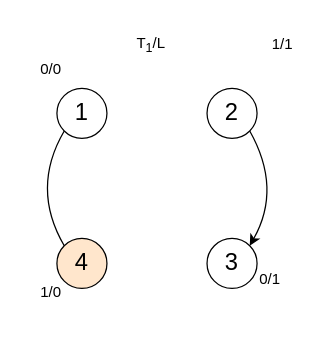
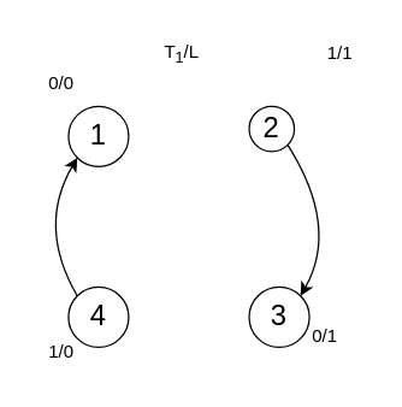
- <mxCell id="3" value="&lt;span style=&quot;font-size: 19px;&quot;&gt;2&lt;/span&gt;" style="ellipse;whiteSpace=wrap;html=1;" vertex="1" parent="1"><mxGeometry x="165" y="70" width="40" height="40" as="geometry" /></mxCell>
+ <mxCell id="3" value="&lt;span style=&quot;font-size: 19px;&quot;&gt;2&lt;/span&gt;" style="ellipse;whiteSpace=wrap;html=1;" vertex="1" parent="1"><mxGeometry x="165" y="70" width="30" height="30" as="geometry" /></mxCell>
- <mxCell id="11" value="" style="endArrow=none;html=1;exitX=0;exitY=0;exitDx=0;exitDy=0;curved=1;entryX=0;entryY=1;entryDx=0;entryDy=0;" edge="1" parent="1" source="4" target="2"><mxGeometry width="50" height="50" relative="1" as="geometry"><mxPoint x="55" y="130" as="sourcePoint" /><mxPoint x="14" y="100" as="targetPoint" /><Array as="points"><mxPoint x="24" y="150" /></Array></mxGeometry></mxCell>
+ <mxCell id="11" value="" style="endArrow=classic;html=1;exitX=0;exitY=0;exitDx=0;exitDy=0;curved=1;entryX=0;entryY=1;entryDx=0;entryDy=0;" edge="1" parent="1" source="4" target="2"><mxGeometry width="50" height="50" relative="1" as="geometry"><mxPoint x="55" y="130" as="sourcePoint" /><mxPoint x="14" y="100" as="targetPoint" /><Array as="points"><mxPoint x="24" y="150" /></Array></mxGeometry></mxCell>
- <mxCell id="4" value="&lt;font style=&quot;font-size: 19px;&quot;&gt;4&lt;/font&gt;" style="ellipse;whiteSpace=wrap;html=1;fillColor=#ffe6cc;" vertex="1" parent="1"><mxGeometry x="45" y="190" width="40" height="40" as="geometry" /></mxCell>
+ <mxCell id="4" value="&lt;font style=&quot;font-size: 19px;&quot;&gt;4&lt;/font&gt;" style="ellipse;whiteSpace=wrap;html=1;" vertex="1" parent="1"><mxGeometry x="45" y="190" width="40" height="40" as="geometry" /></mxCell>
